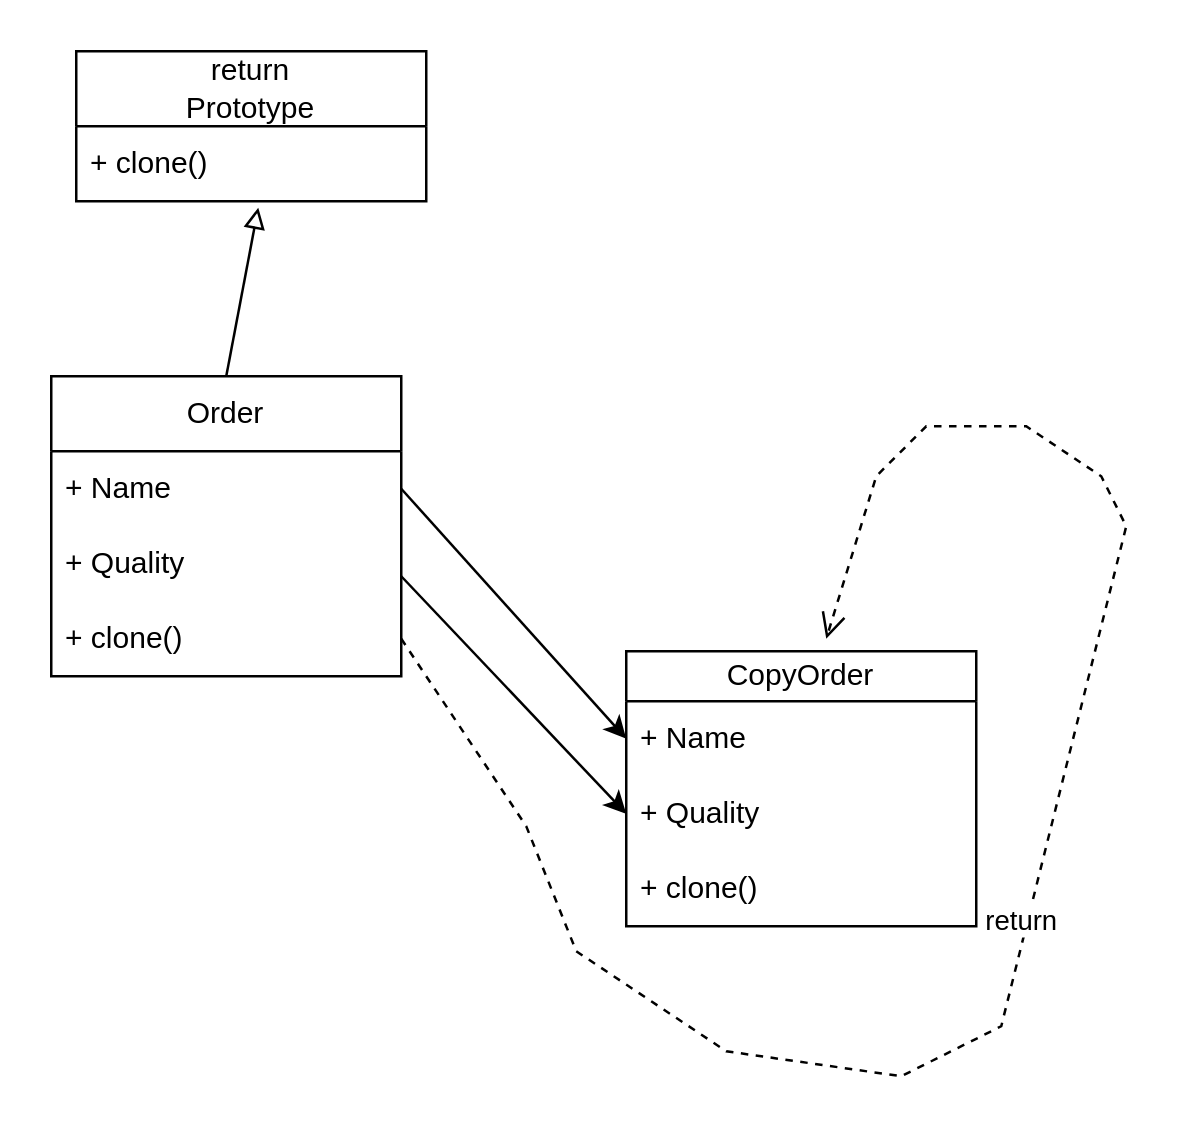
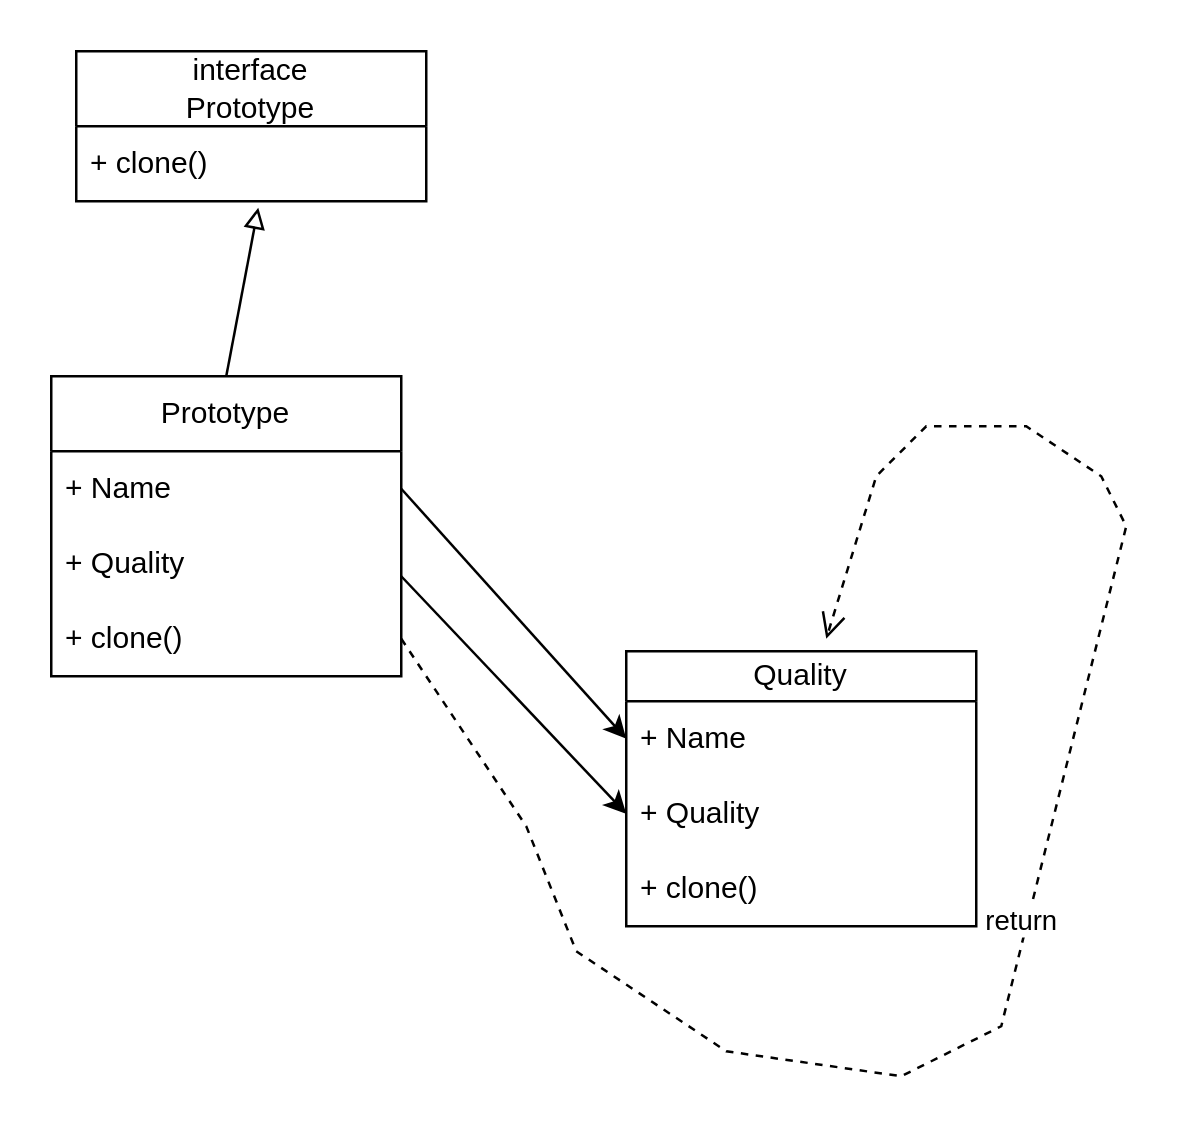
- <mxCell id="6" value="return&lt;br&gt;Prototype" style="swimlane;fontStyle=0;childLayout=stackLayout;horizontal=1;startSize=30;horizontalStack=0;resizeParent=1;resizeParentMax=0;resizeLast=0;collapsible=1;marginBottom=0;whiteSpace=wrap;html=1;" parent="1" vertex="1"><mxGeometry x="30" y="20" width="140" height="60" as="geometry" /></mxCell>
+ <mxCell id="6" value="interface&lt;br&gt;Prototype" style="swimlane;fontStyle=0;childLayout=stackLayout;horizontal=1;startSize=30;horizontalStack=0;resizeParent=1;resizeParentMax=0;resizeLast=0;collapsible=1;marginBottom=0;whiteSpace=wrap;html=1;" parent="1" vertex="1"><mxGeometry x="30" y="20" width="140" height="60" as="geometry" /></mxCell>
- <mxCell id="2" value="Order" style="swimlane;fontStyle=0;childLayout=stackLayout;horizontal=1;startSize=30;horizontalStack=0;resizeParent=1;resizeParentMax=0;resizeLast=0;collapsible=1;marginBottom=0;whiteSpace=wrap;html=1;" parent="1" vertex="1"><mxGeometry x="20" y="150" width="140" height="120" as="geometry" /></mxCell>
+ <mxCell id="2" value="Prototype" style="swimlane;fontStyle=0;childLayout=stackLayout;horizontal=1;startSize=30;horizontalStack=0;resizeParent=1;resizeParentMax=0;resizeLast=0;collapsible=1;marginBottom=0;whiteSpace=wrap;html=1;" parent="1" vertex="1"><mxGeometry x="20" y="150" width="140" height="120" as="geometry" /></mxCell>
- <mxCell id="9" value="CopyOrder" style="swimlane;fontStyle=0;childLayout=stackLayout;horizontal=1;startSize=20;horizontalStack=0;resizeParent=1;resizeParentMax=0;resizeLast=0;collapsible=1;marginBottom=0;whiteSpace=wrap;html=1;" parent="1" vertex="1"><mxGeometry x="250" y="260" width="140" height="110" as="geometry" /></mxCell>
+ <mxCell id="9" value="Quality" style="swimlane;fontStyle=0;childLayout=stackLayout;horizontal=1;startSize=20;horizontalStack=0;resizeParent=1;resizeParentMax=0;resizeLast=0;collapsible=1;marginBottom=0;whiteSpace=wrap;html=1;" parent="1" vertex="1"><mxGeometry x="250" y="260" width="140" height="110" as="geometry" /></mxCell>
